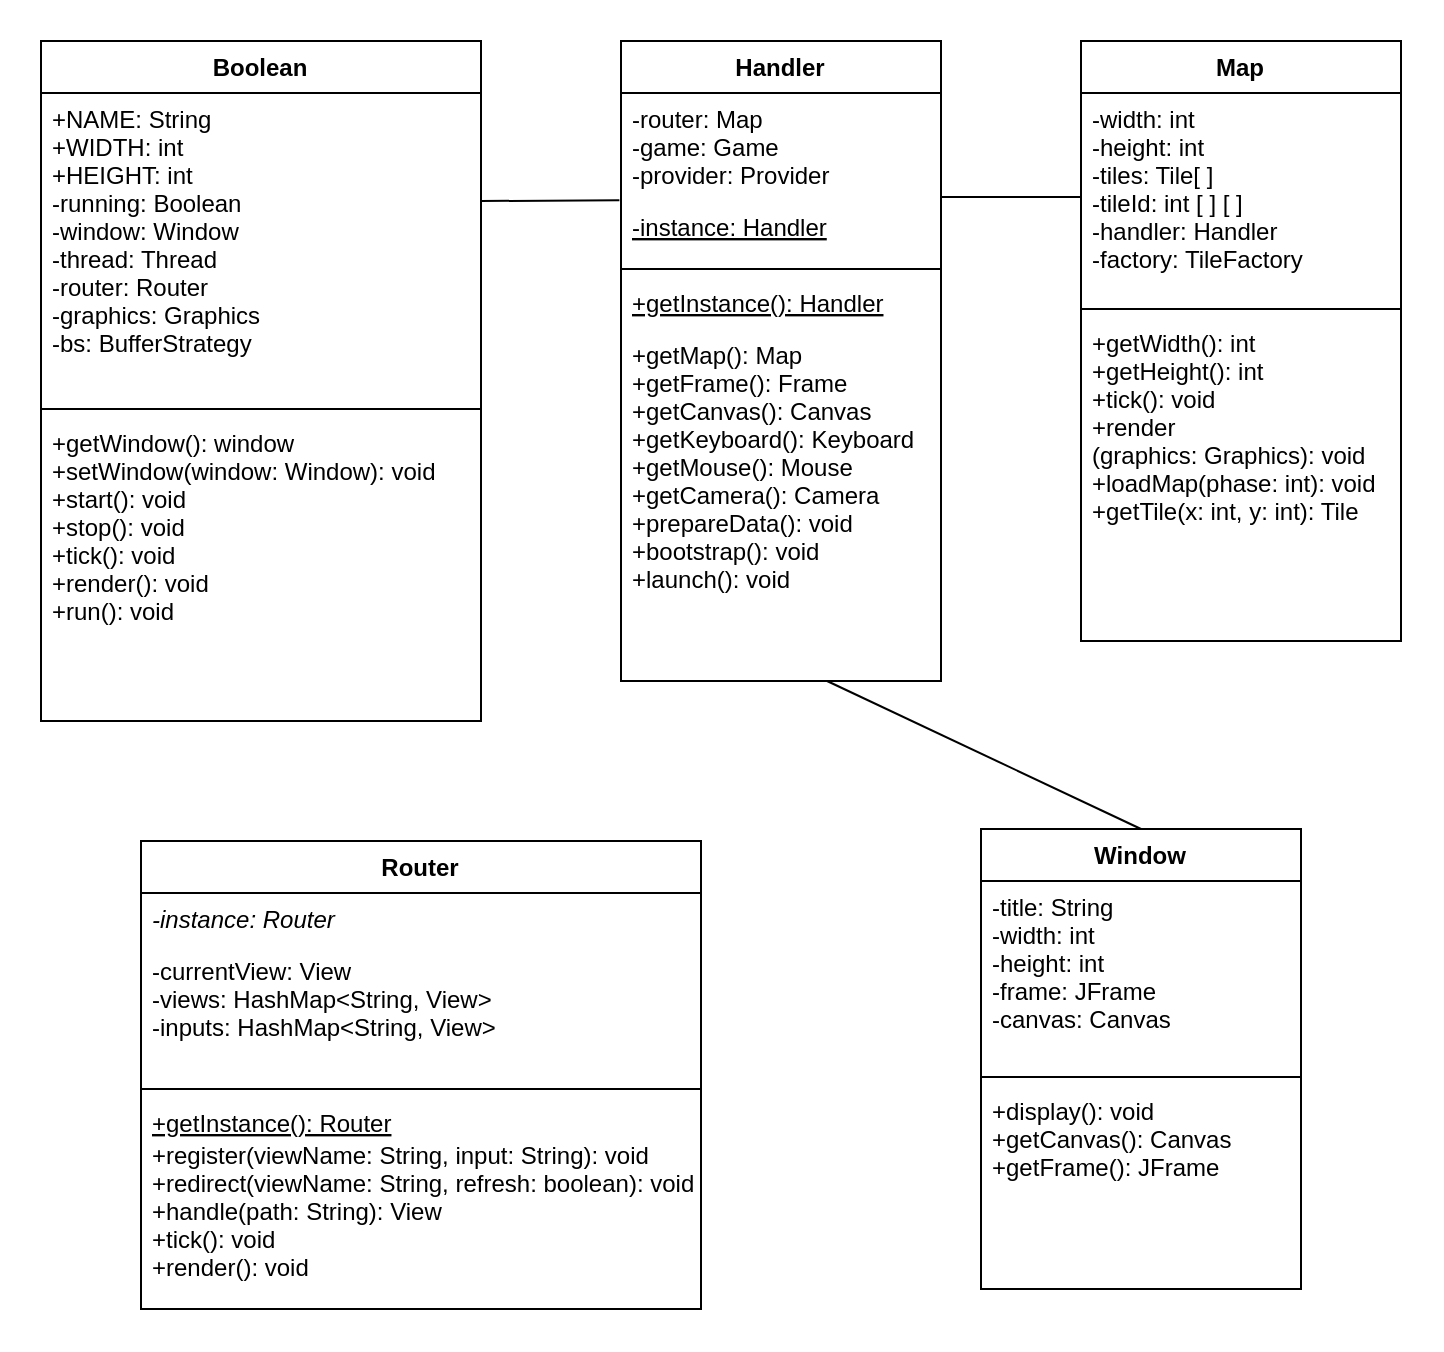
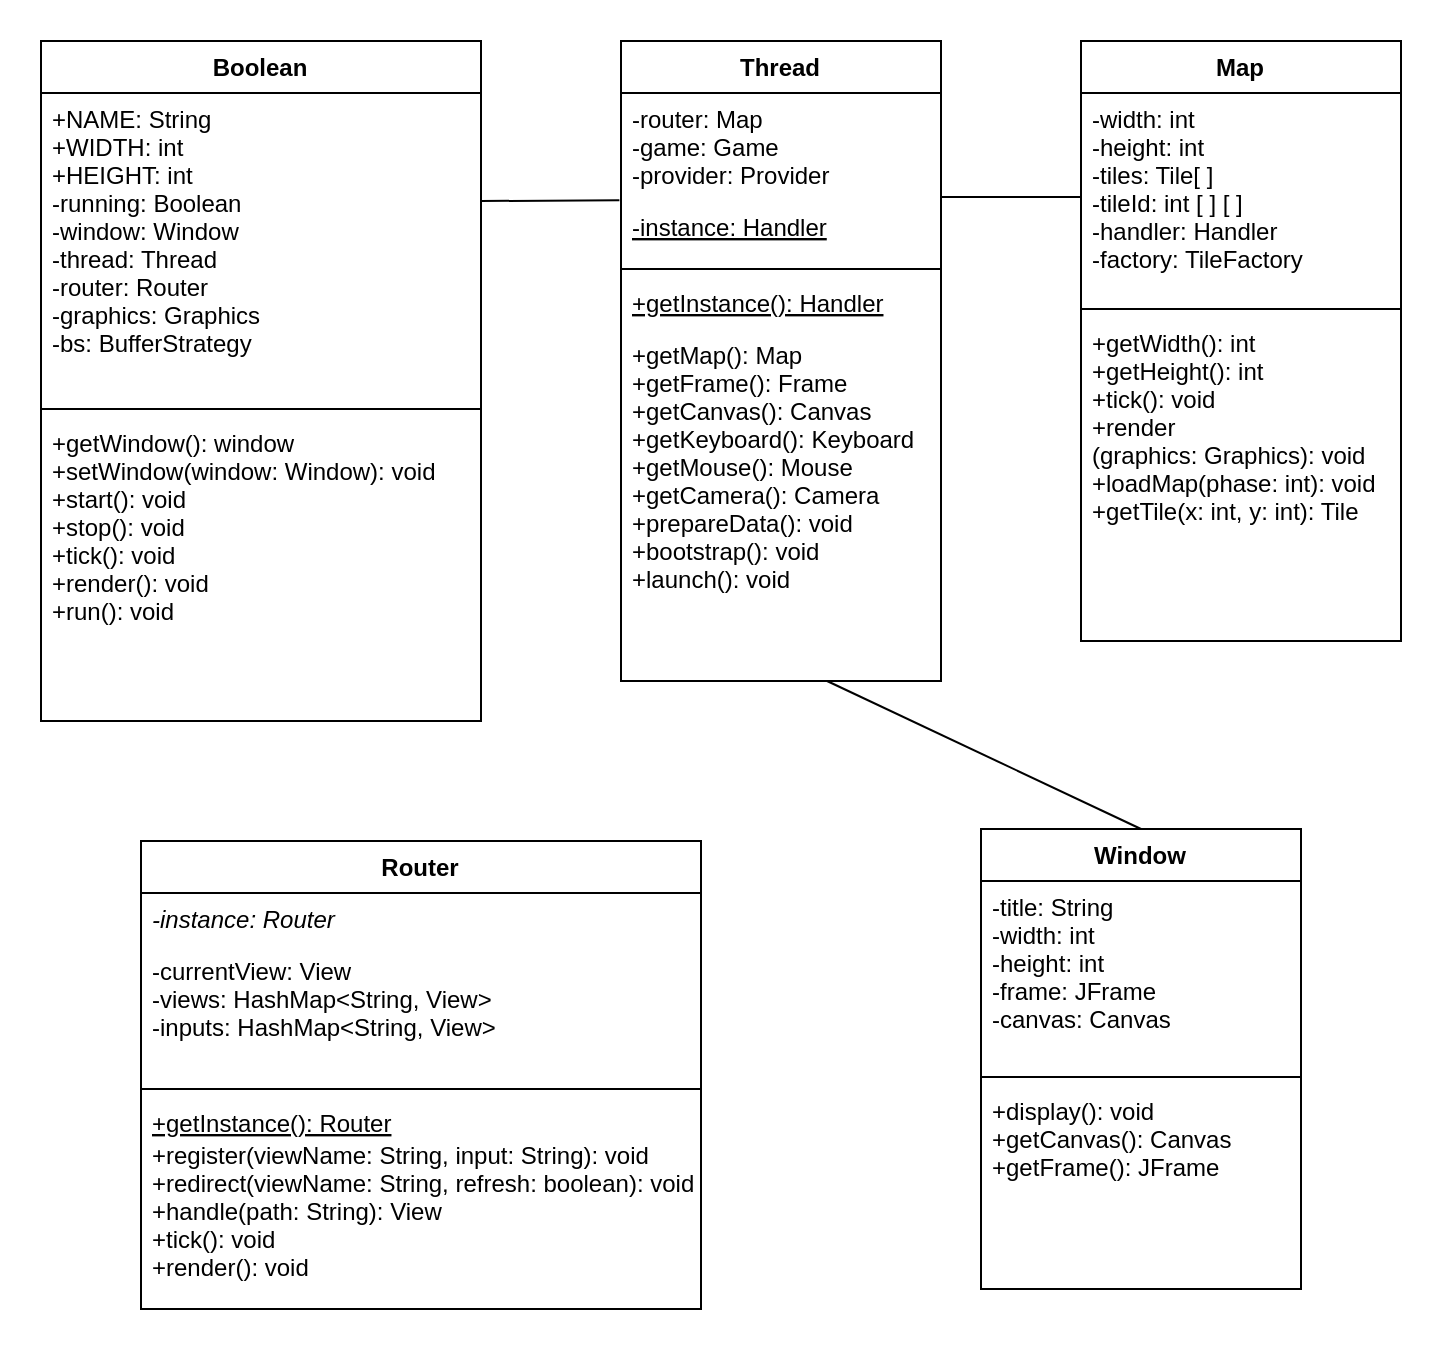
- <mxCell id="6" value="Handler" style="swimlane;fontStyle=1;align=center;verticalAlign=top;childLayout=stackLayout;horizontal=1;startSize=26;horizontalStack=0;resizeParent=1;resizeParentMax=0;resizeLast=0;collapsible=1;marginBottom=0;" parent="1" vertex="1"><mxGeometry x="310" y="20" width="160" height="320" as="geometry" /></mxCell>
+ <mxCell id="6" value="Thread" style="swimlane;fontStyle=1;align=center;verticalAlign=top;childLayout=stackLayout;horizontal=1;startSize=26;horizontalStack=0;resizeParent=1;resizeParentMax=0;resizeLast=0;collapsible=1;marginBottom=0;" parent="1" vertex="1"><mxGeometry x="310" y="20" width="160" height="320" as="geometry" /></mxCell>
